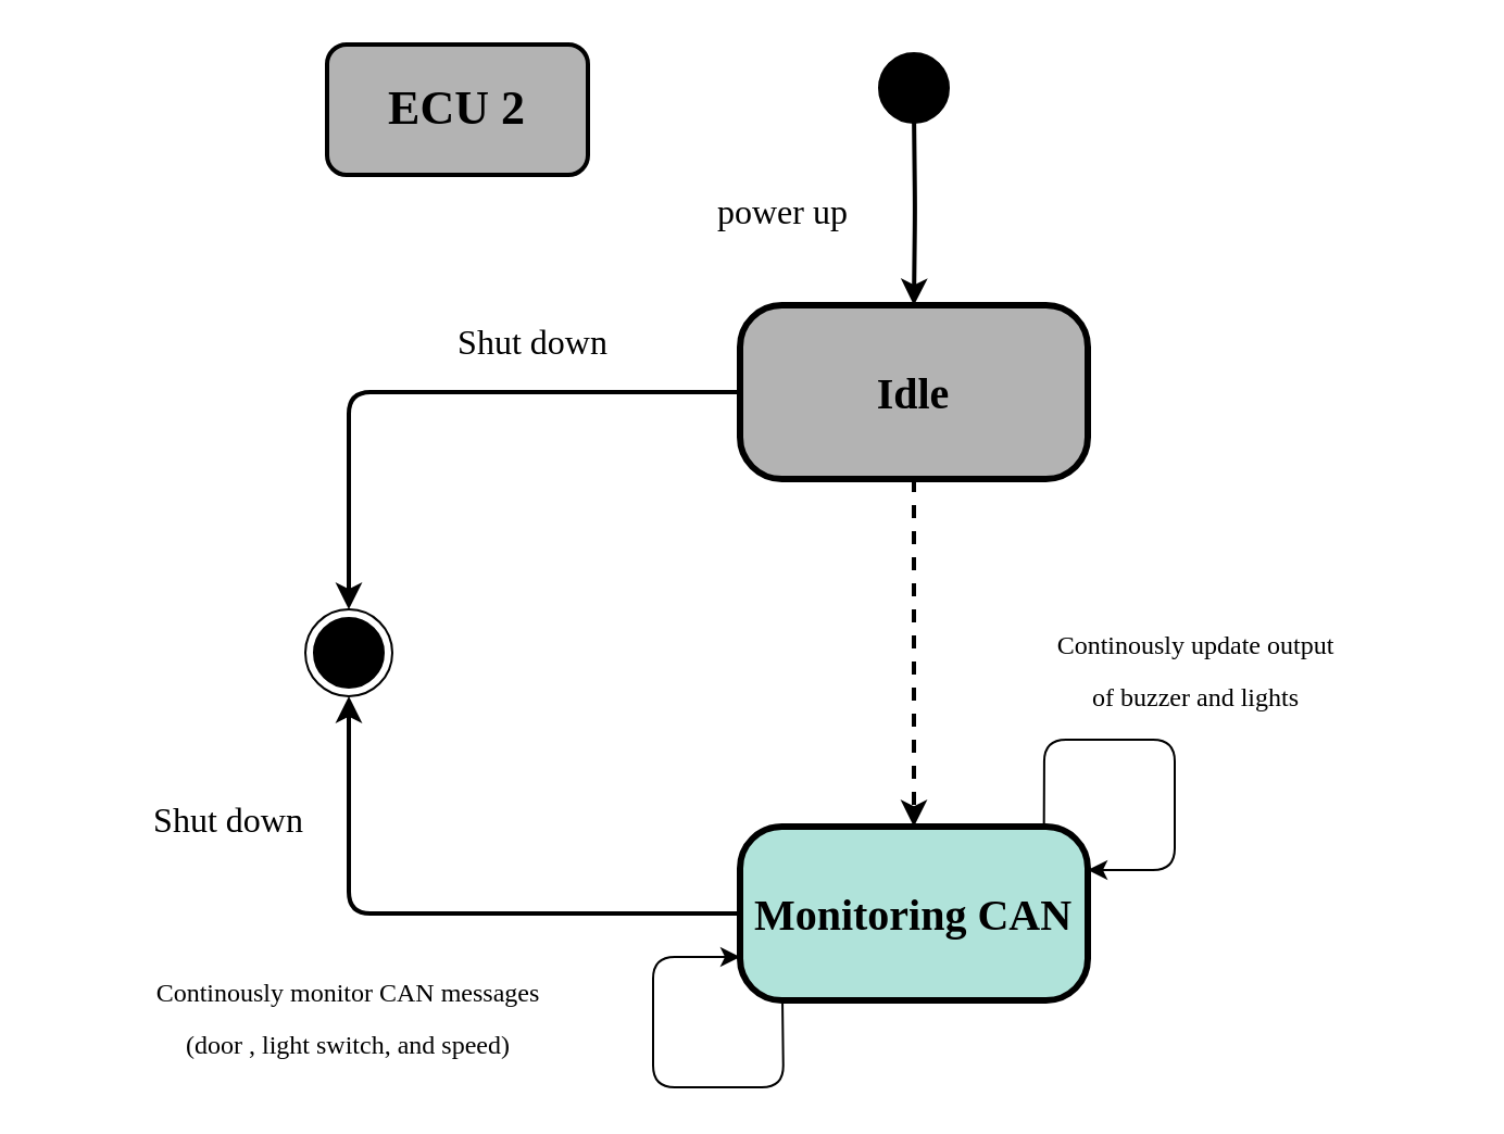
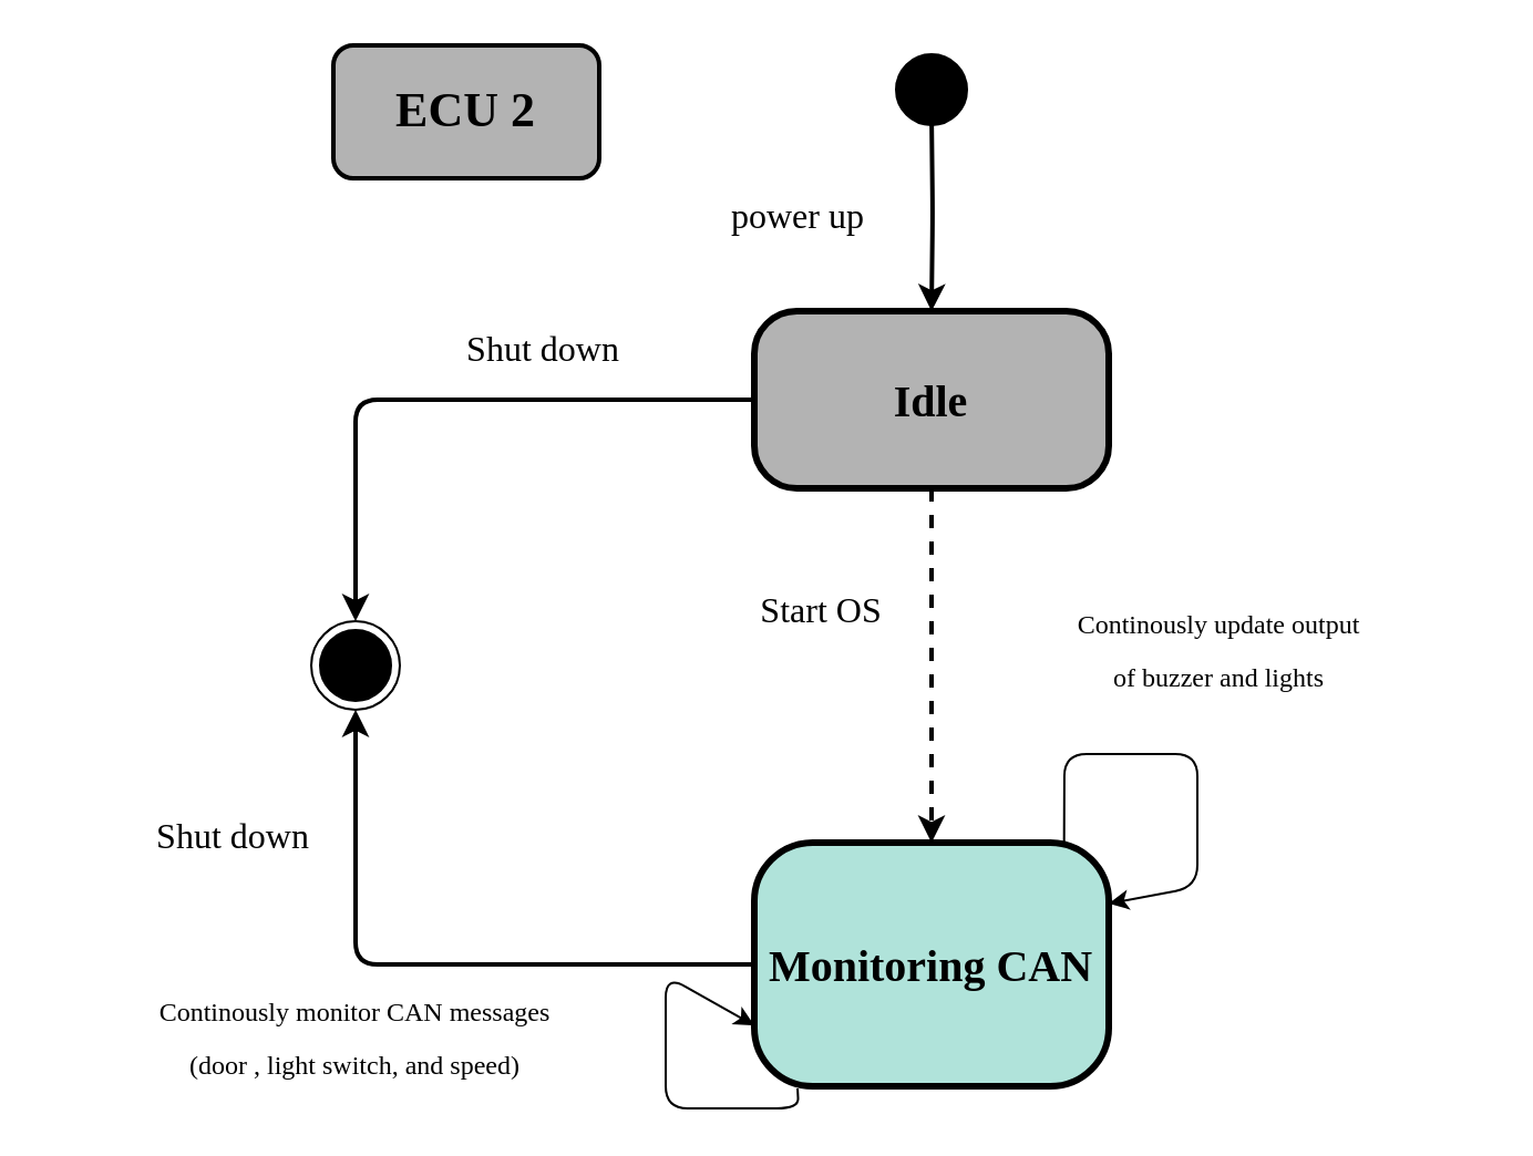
+ <mxCell id="13" value="Start OS" style="text;html=1;align=center;verticalAlign=middle;resizable=0;points=[];autosize=1;strokeColor=none;fillColor=none;fontSize=16;fontFamily=Lucida Console;" vertex="1" parent="1"><mxGeometry x="320" y="260" width="100" height="30" as="geometry" /></mxCell>
- <mxCell id="16" value="&lt;span style=&quot;font-size: 12px;&quot;&gt;Continously update output&lt;br&gt;of buzzer and lights&lt;br&gt;&lt;/span&gt;" style="text;html=1;strokeColor=none;fillColor=none;align=center;verticalAlign=middle;whiteSpace=wrap;rounded=0;strokeWidth=3;fontFamily=Lucida Console;fontSize=20;" vertex="1" parent="1"><mxGeometry x="430" y="280" width="240" height="50" as="geometry" /></mxCell>
+ <mxCell id="16" value="&lt;span style=&quot;font-size: 12px;&quot;&gt;Continously update output&lt;br&gt;of buzzer and lights&lt;br&gt;&lt;/span&gt;" style="text;html=1;strokeColor=none;fillColor=none;align=center;verticalAlign=middle;whiteSpace=wrap;rounded=0;strokeWidth=3;fontFamily=Lucida Console;fontSize=20;" vertex="1" parent="1"><mxGeometry x="430" y="265" width="240" height="50" as="geometry" /></mxCell>
- <mxCell id="9" value="Monitoring CAN" style="rounded=1;whiteSpace=wrap;html=1;arcSize=24;fillColor=#B0E3DA;strokeColor=#000000;shadow=0;comic=0;labelBackgroundColor=none;fontFamily=Lucida Console;fontSize=20;fontColor=#000000;align=center;strokeWidth=3;fontStyle=1" vertex="1" parent="1"><mxGeometry x="340" y="380" width="160" height="80" as="geometry" /></mxCell>
+ <mxCell id="9" value="Monitoring CAN" style="rounded=1;whiteSpace=wrap;html=1;arcSize=24;fillColor=#B0E3DA;strokeColor=#000000;shadow=0;comic=0;labelBackgroundColor=none;fontFamily=Lucida Console;fontSize=20;fontColor=#000000;align=center;strokeWidth=3;fontStyle=1" vertex="1" parent="1"><mxGeometry x="340" y="380" width="160" height="110" as="geometry" /></mxCell>
